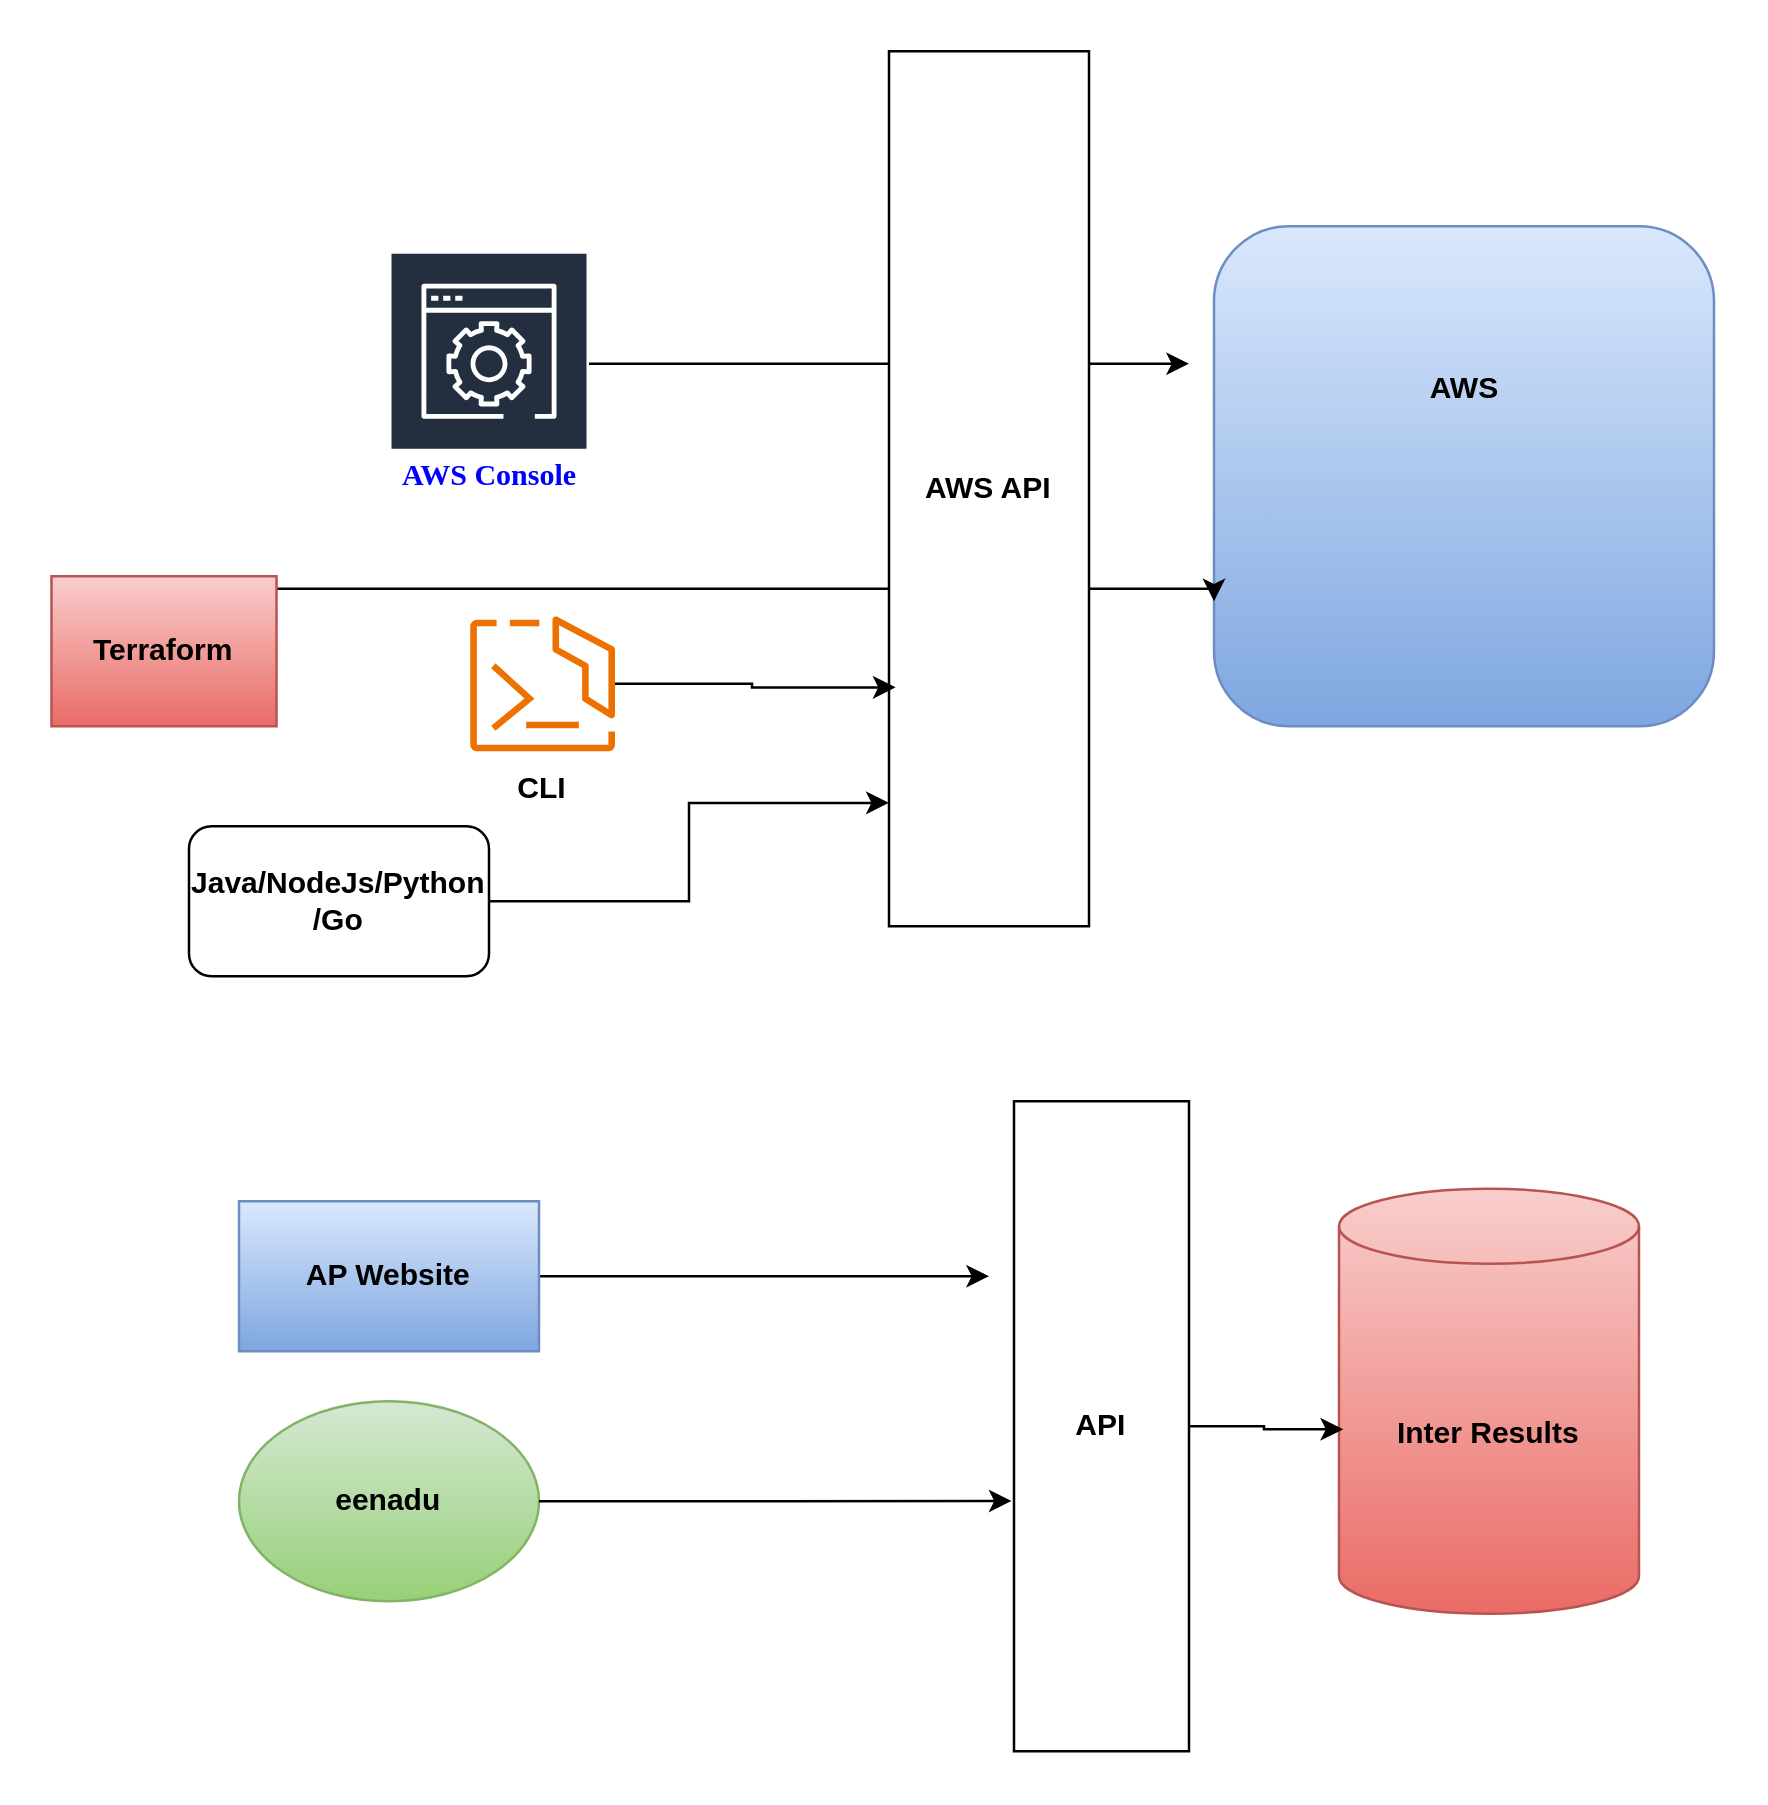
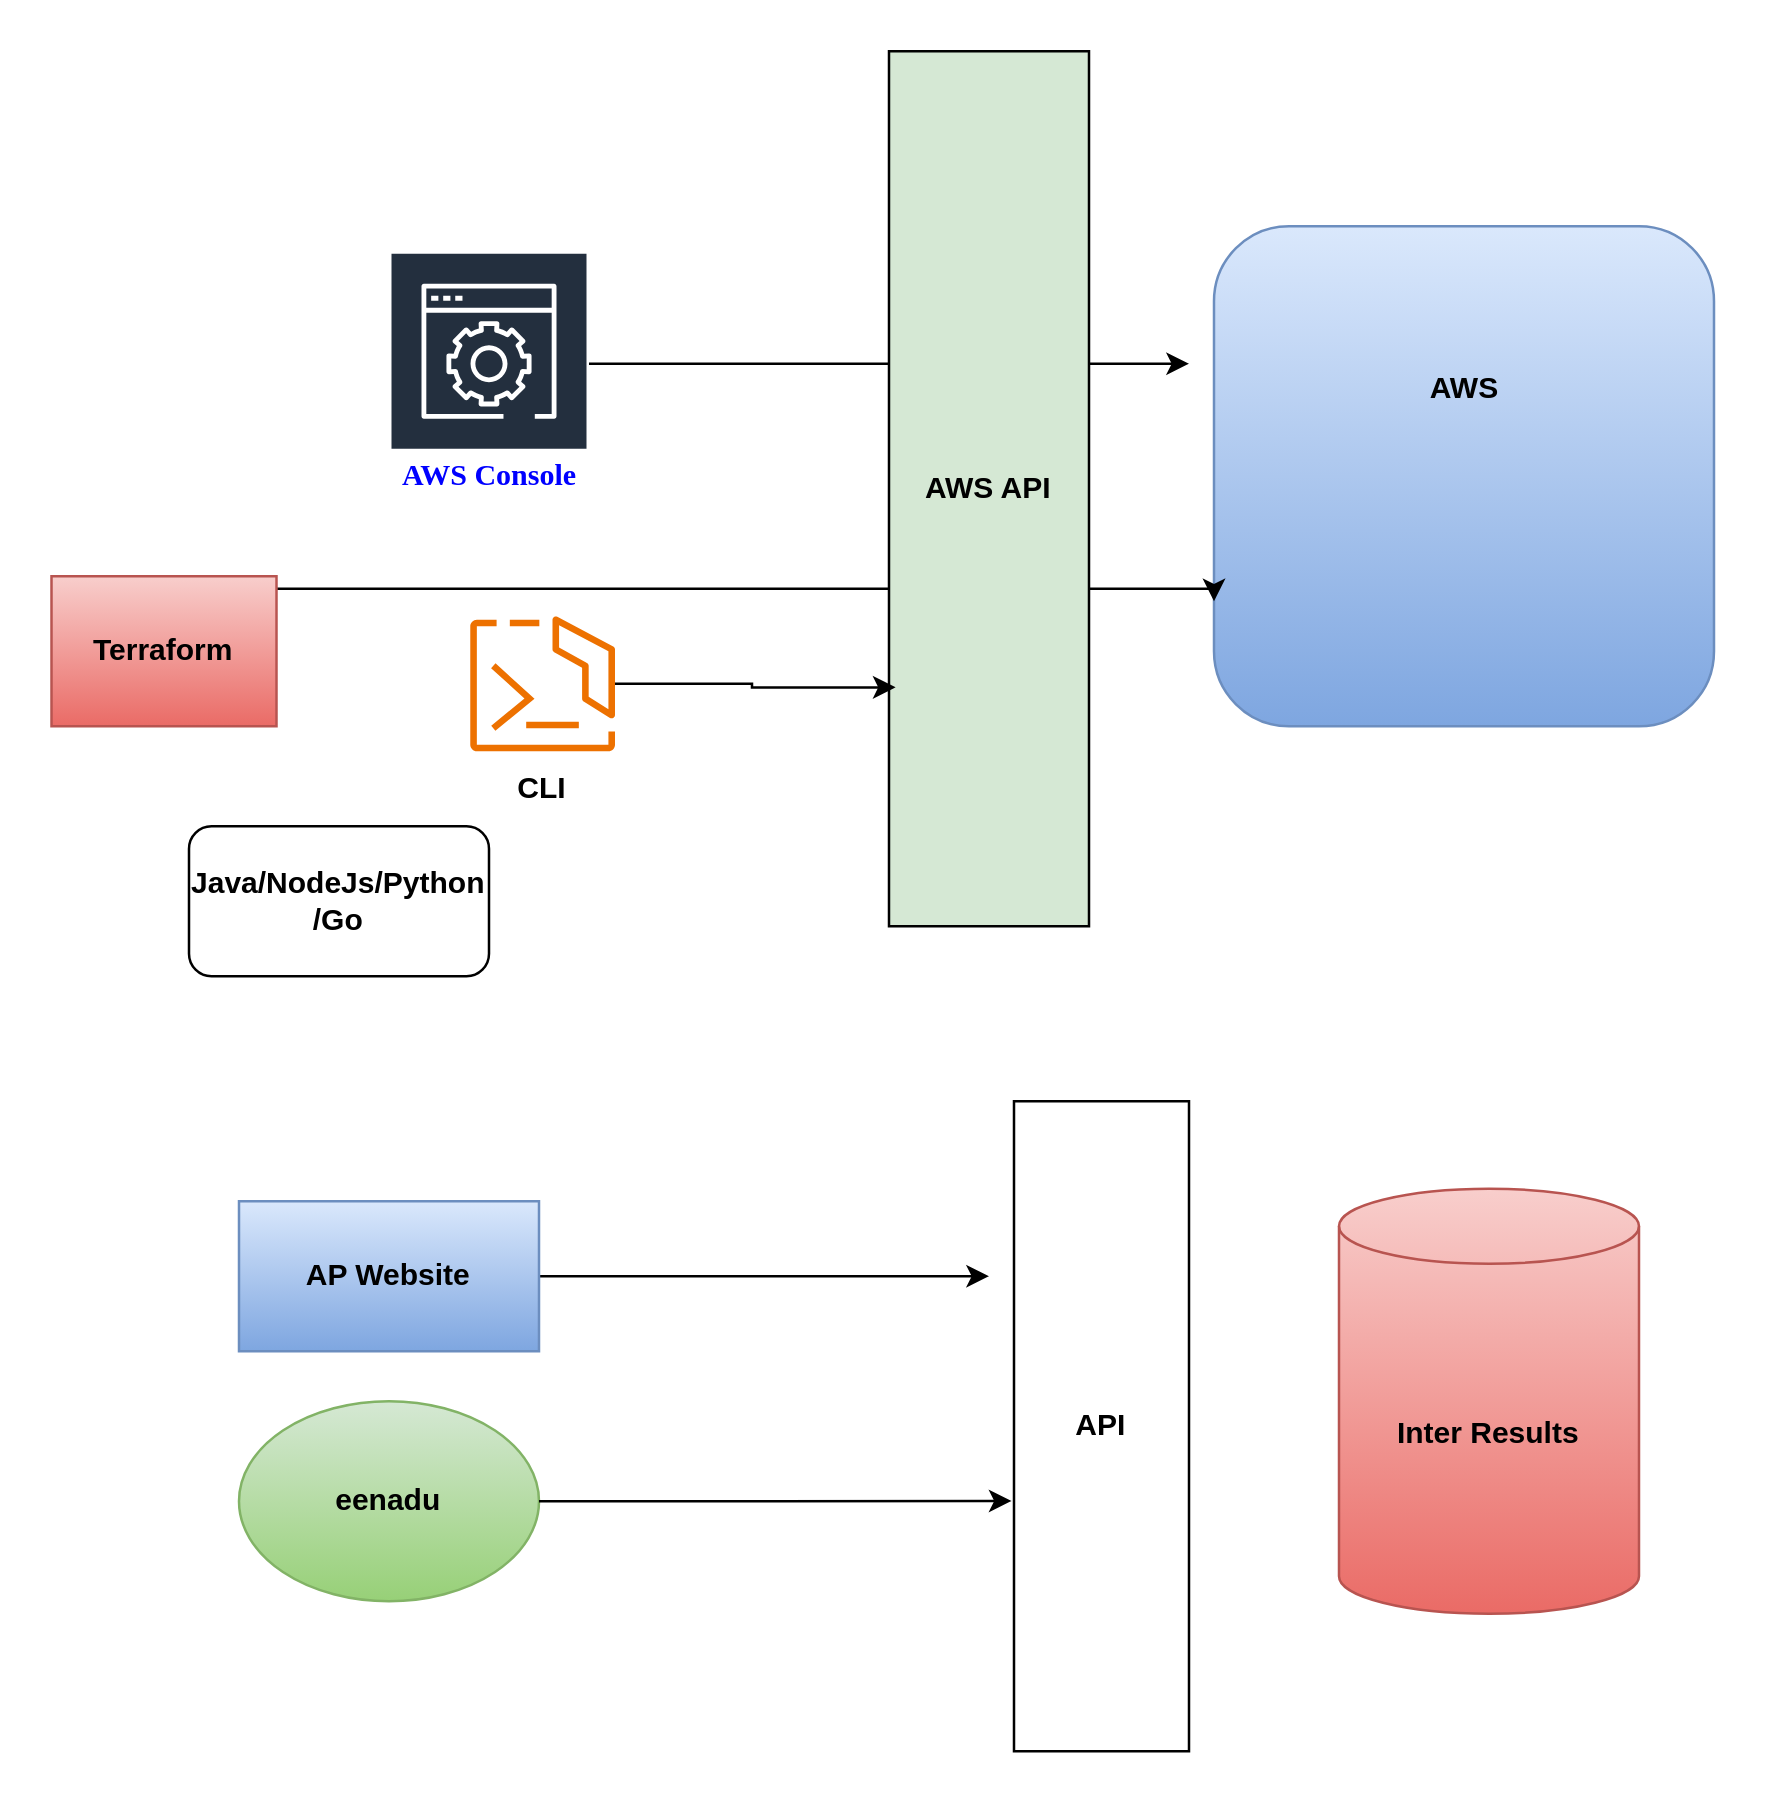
- <mxCell id="16" value="&lt;b&gt;AWS API&lt;/b&gt;" style="rounded=0;whiteSpace=wrap;html=1;" vertex="1" parent="1"><mxGeometry x="355" y="20" width="80" height="350" as="geometry" /></mxCell>
+ <mxCell id="16" value="&lt;b&gt;AWS API&lt;/b&gt;" style="rounded=0;whiteSpace=wrap;html=1;fillColor=#d5e8d4;" vertex="1" parent="1"><mxGeometry x="355" y="20" width="80" height="350" as="geometry" /></mxCell>
- <mxCell id="20" style="edgeStyle=orthogonalEdgeStyle;rounded=0;orthogonalLoop=1;jettySize=auto;html=1;entryX=-0.001;entryY=0.859;entryDx=0;entryDy=0;entryPerimeter=0;" edge="1" parent="1" source="19" target="16"><mxGeometry relative="1" as="geometry" /></mxCell>
- <mxCell id="15" style="edgeStyle=orthogonalEdgeStyle;rounded=0;orthogonalLoop=1;jettySize=auto;html=1;entryX=0.014;entryY=0.566;entryDx=0;entryDy=0;entryPerimeter=0;" edge="1" parent="1" source="13" target="9"><mxGeometry relative="1" as="geometry" /></mxCell>
